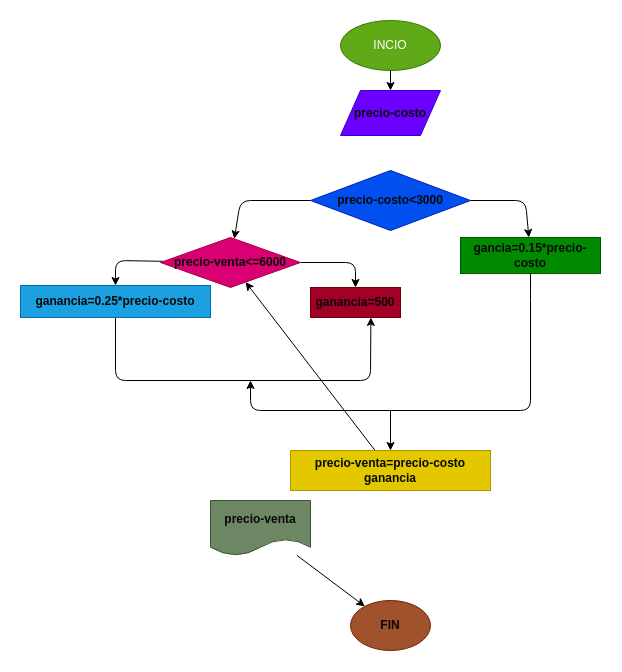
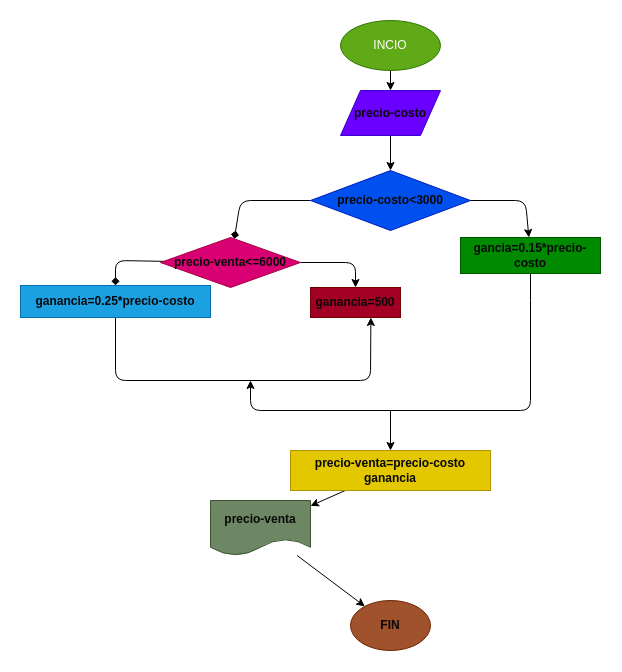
+ <mxCell id="4" value="" style="edgeStyle=none;html=1;fontColor=#080808;fontStyle=1;align=center;" edge="1" parent="1" source="5" target="8"><mxGeometry relative="1" as="geometry" /></mxCell>
- <mxCell id="6" value="" style="edgeStyle=none;html=1;fontColor=#080808;fontStyle=1;align=center;" edge="1" parent="1" source="8" target="11"><mxGeometry relative="1" as="geometry"><Array as="points"><mxPoint x="240" y="200" /></Array></mxGeometry></mxCell>
+ <mxCell id="6" value="" style="edgeStyle=none;html=1;fontColor=#080808;fontStyle=1;align=center;endArrow=diamond;" edge="1" parent="1" source="8" target="11"><mxGeometry relative="1" as="geometry"><Array as="points"><mxPoint x="240" y="200" /></Array></mxGeometry></mxCell>
- <mxCell id="10" value="" style="edgeStyle=none;html=1;fontColor=#080808;fontStyle=1;align=center;" edge="1" parent="1" source="11" target="16"><mxGeometry relative="1" as="geometry"><Array as="points"><mxPoint x="115" y="260" /></Array></mxGeometry></mxCell>
+ <mxCell id="10" value="" style="edgeStyle=none;html=1;fontColor=#080808;fontStyle=1;align=center;endArrow=diamond;" edge="1" parent="1" source="11" target="16"><mxGeometry relative="1" as="geometry"><Array as="points"><mxPoint x="115" y="260" /></Array></mxGeometry></mxCell>
- <mxCell id="18" value="" style="edgeStyle=none;html=1;fontColor=#080808;fontStyle=1;align=center;" edge="1" parent="1" source="19" target="11"><mxGeometry relative="1" as="geometry" /></mxCell>
+ <mxCell id="18" value="" style="edgeStyle=none;html=1;fontColor=#080808;fontStyle=1;align=center;" edge="1" parent="1" source="19" target="21"><mxGeometry relative="1" as="geometry" /></mxCell>
